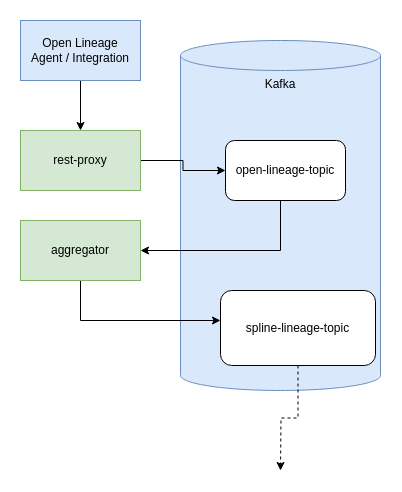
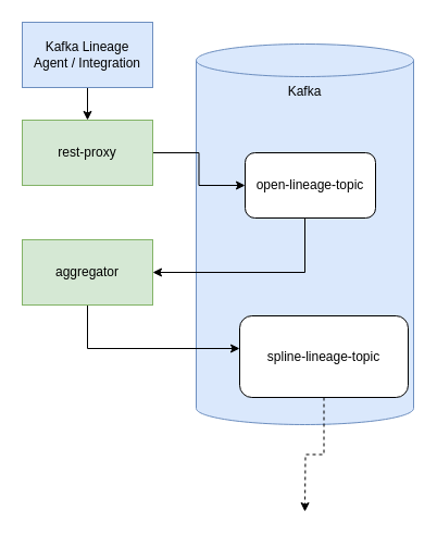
- <mxCell id="4" value="Open Lineage &lt;br&gt;Agent / Integration" style="rounded=0;whiteSpace=wrap;html=1;fillColor=#dae8fc;strokeColor=#6c8ebf;" parent="1" vertex="1"><mxGeometry x="20" y="20" width="120" height="60" as="geometry" /></mxCell>
+ <mxCell id="4" value="Kafka Lineage &lt;br&gt;Agent / Integration" style="rounded=0;whiteSpace=wrap;html=1;fillColor=#dae8fc;strokeColor=#6c8ebf;" parent="1" vertex="1"><mxGeometry x="20" y="20" width="120" height="60" as="geometry" /></mxCell>
- <mxCell id="6" value="rest-proxy" style="rounded=0;whiteSpace=wrap;html=1;fillColor=#d5e8d4;strokeColor=#82b366;" parent="1" vertex="1"><mxGeometry x="20" y="130" width="120" height="60" as="geometry" /></mxCell>
+ <mxCell id="6" value="rest-proxy" style="rounded=0;whiteSpace=wrap;html=1;fillColor=#d5e8d4;strokeColor=#82b366;" parent="1" vertex="1"><mxGeometry x="20" y="110" width="120" height="60" as="geometry" /></mxCell>
